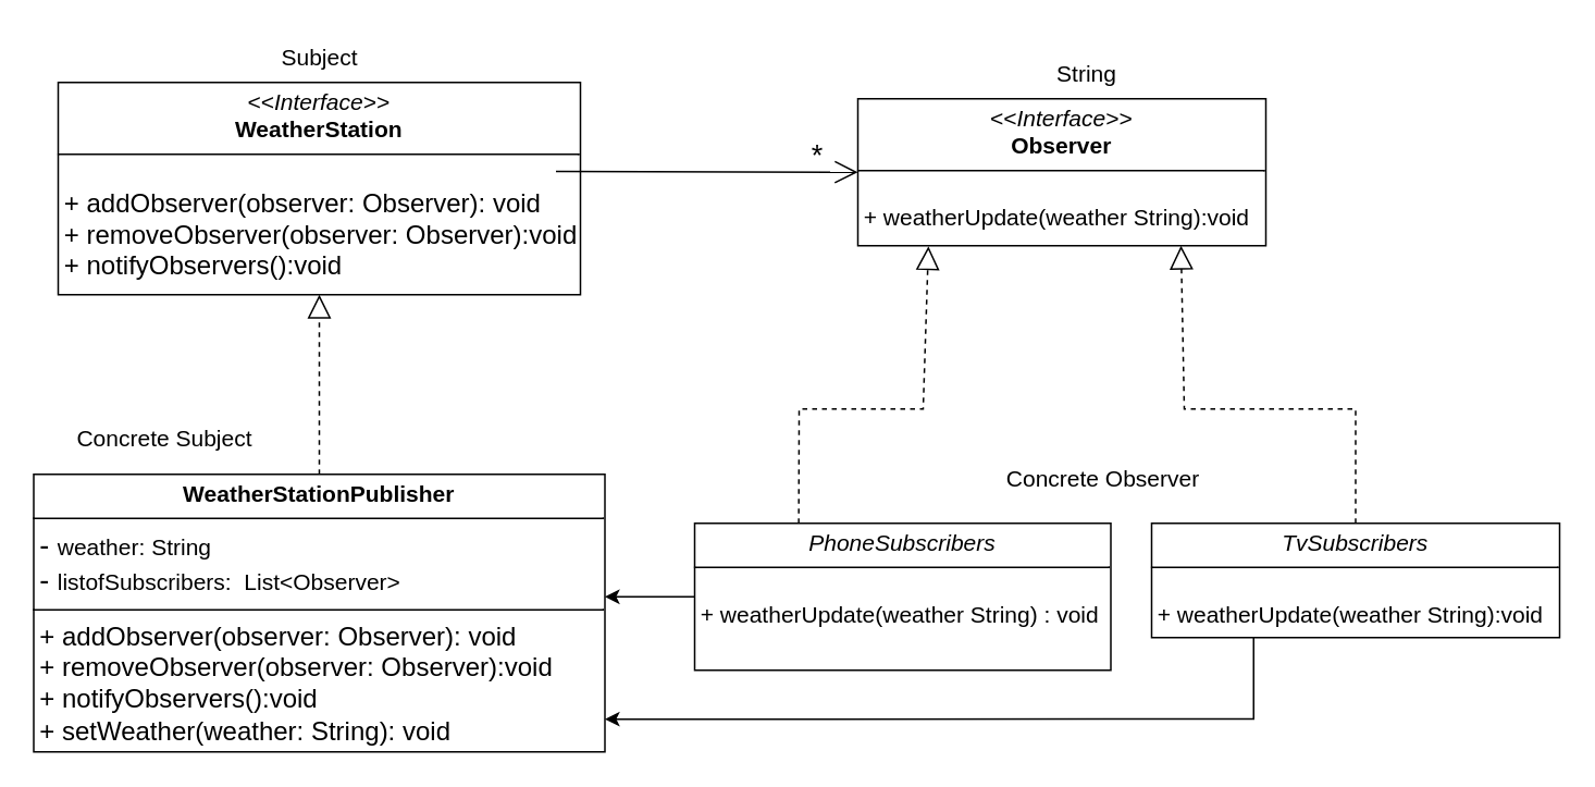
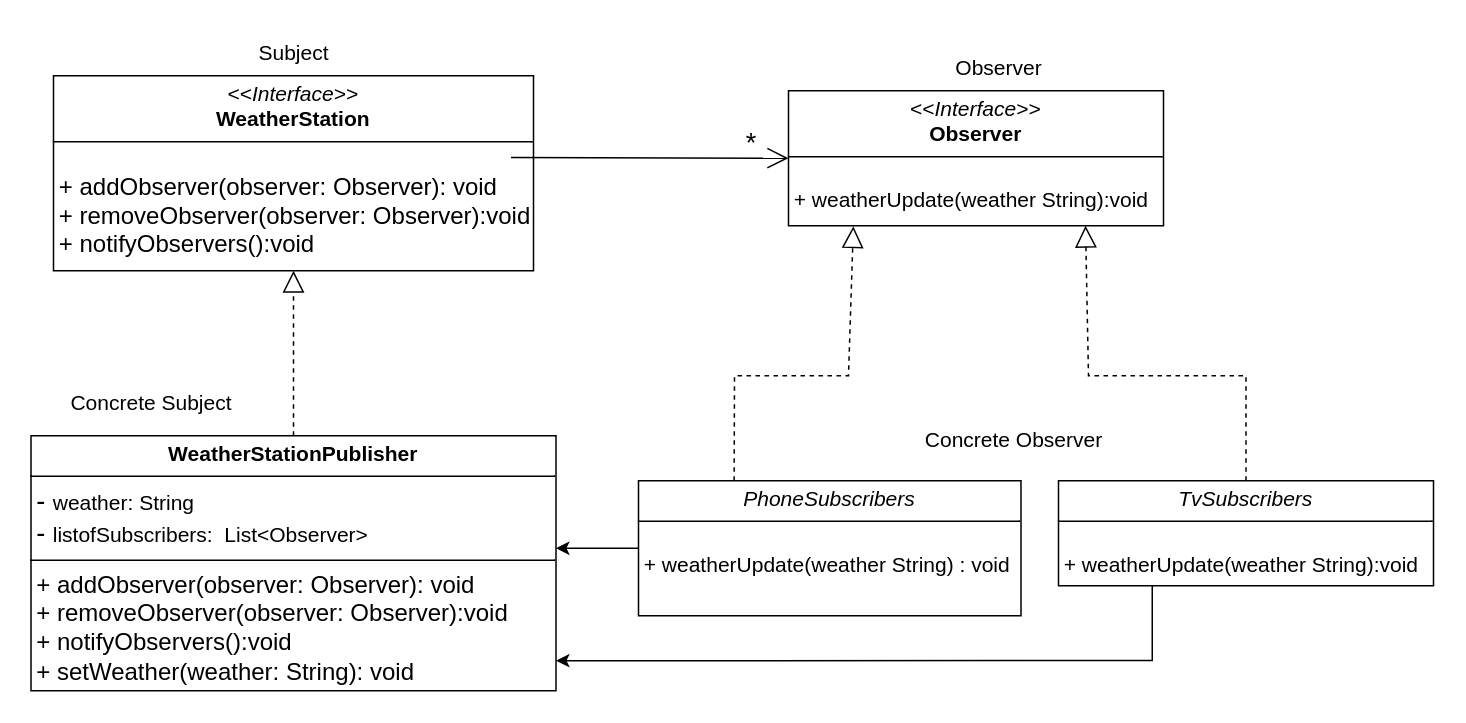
- <mxCell id="15" value="&lt;font style=&quot;font-size: 14px;&quot;&gt;String&lt;/font&gt;" style="text;html=1;align=center;verticalAlign=middle;resizable=0;points=[];autosize=1;strokeColor=none;fillColor=none;" vertex="1" parent="1"><mxGeometry x="625" y="30" width="80" height="30" as="geometry" /></mxCell>
+ <mxCell id="15" value="&lt;font style=&quot;font-size: 14px;&quot;&gt;Observer&lt;/font&gt;" style="text;html=1;align=center;verticalAlign=middle;resizable=0;points=[];autosize=1;strokeColor=none;fillColor=none;" vertex="1" parent="1"><mxGeometry x="625" y="30" width="80" height="30" as="geometry" /></mxCell>
